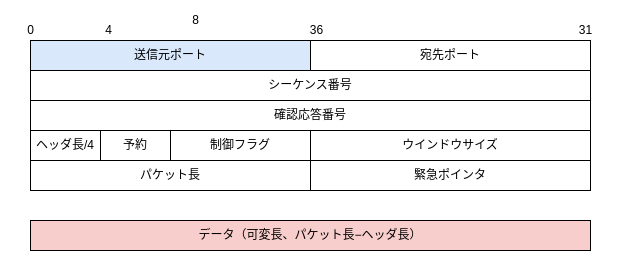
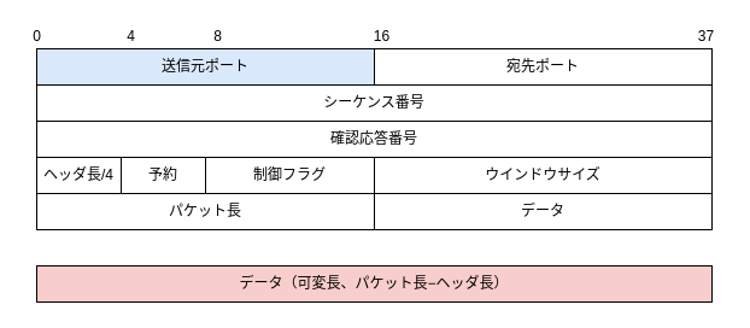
- <mxCell id="7" value="8" style="text;html=1;align=center;verticalAlign=middle;resizable=0;points=[];autosize=1;" vertex="1" parent="1"><mxGeometry x="185" y="10" width="20" height="20" as="geometry" /></mxCell>
+ <mxCell id="7" value="8" style="text;html=1;align=center;verticalAlign=middle;resizable=0;points=[];autosize=1;" vertex="1" parent="1"><mxGeometry x="170" y="20" width="20" height="20" as="geometry" /></mxCell>
- <mxCell id="8" value="36" style="text;html=1;align=center;verticalAlign=middle;resizable=0;points=[];autosize=1;" vertex="1" parent="1"><mxGeometry x="301" y="20" width="30" height="20" as="geometry" /></mxCell>
+ <mxCell id="8" value="16" style="text;html=1;align=center;verticalAlign=middle;resizable=0;points=[];autosize=1;" vertex="1" parent="1"><mxGeometry x="301" y="20" width="30" height="20" as="geometry" /></mxCell>
- <mxCell id="9" value="31" style="text;html=1;align=center;verticalAlign=middle;resizable=0;points=[];autosize=1;" vertex="1" parent="1"><mxGeometry x="570" y="20" width="30" height="20" as="geometry" /></mxCell>
+ <mxCell id="9" value="37" style="text;html=1;align=center;verticalAlign=middle;resizable=0;points=[];autosize=1;" vertex="1" parent="1"><mxGeometry x="570" y="20" width="30" height="20" as="geometry" /></mxCell>
- <mxCell id="17" value="緊急ポインタ" style="rounded=0;whiteSpace=wrap;html=1;" vertex="1" parent="1"><mxGeometry x="310" y="160" width="280" height="30" as="geometry" /></mxCell>
+ <mxCell id="17" value="データ" style="rounded=0;whiteSpace=wrap;html=1;" vertex="1" parent="1"><mxGeometry x="310" y="160" width="280" height="30" as="geometry" /></mxCell>
